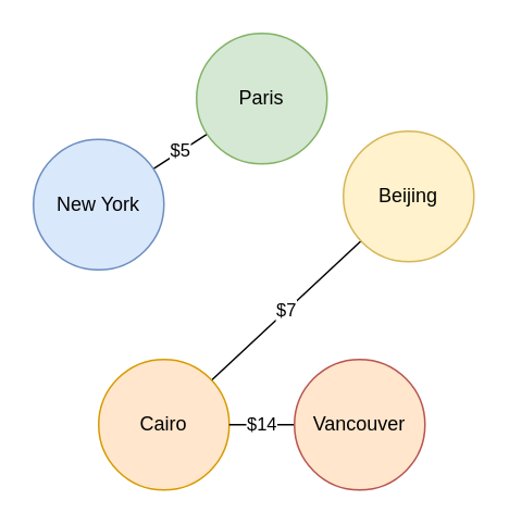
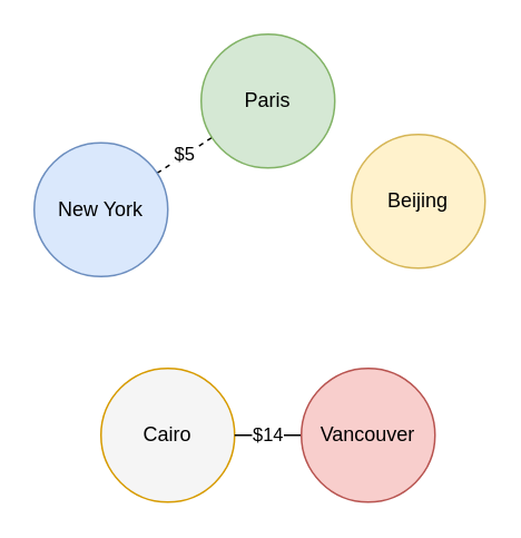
- <mxCell id="2" value="$5" style="rounded=0;orthogonalLoop=1;jettySize=auto;html=1;endArrow=none;endFill=0;" parent="1" source="3" target="4" edge="1"><mxGeometry relative="1" as="geometry" /></mxCell>
+ <mxCell id="2" value="$5" style="rounded=0;orthogonalLoop=1;jettySize=auto;html=1;endArrow=none;endFill=0;dashed=1;" parent="1" source="3" target="4" edge="1"><mxGeometry relative="1" as="geometry" /></mxCell>
- <mxCell id="5" value="$7" style="edgeStyle=none;rounded=0;orthogonalLoop=1;jettySize=auto;html=1;endArrow=none;endFill=0;" parent="1" source="6" target="7" edge="1"><mxGeometry relative="1" as="geometry" /></mxCell>
- <mxCell id="7" value="Cairo" style="ellipse;whiteSpace=wrap;html=1;aspect=fixed;fillColor=#ffe6cc;strokeColor=#d79b00;" parent="1" vertex="1"><mxGeometry x="60" y="220" width="80" height="80" as="geometry" /></mxCell>
+ <mxCell id="7" value="Cairo" style="ellipse;whiteSpace=wrap;html=1;aspect=fixed;fillColor=#f5f5f5;strokeColor=#d79b00;" parent="1" vertex="1"><mxGeometry x="60" y="220" width="80" height="80" as="geometry" /></mxCell>
- <mxCell id="9" value="Vancouver" style="ellipse;whiteSpace=wrap;html=1;aspect=fixed;fillColor=#ffe6cc;strokeColor=#b85450;" parent="1" vertex="1"><mxGeometry x="180" y="220" width="80" height="80" as="geometry" /></mxCell>
+ <mxCell id="9" value="Vancouver" style="ellipse;whiteSpace=wrap;html=1;aspect=fixed;fillColor=#f8cecc;strokeColor=#b85450;" parent="1" vertex="1"><mxGeometry x="180" y="220" width="80" height="80" as="geometry" /></mxCell>
